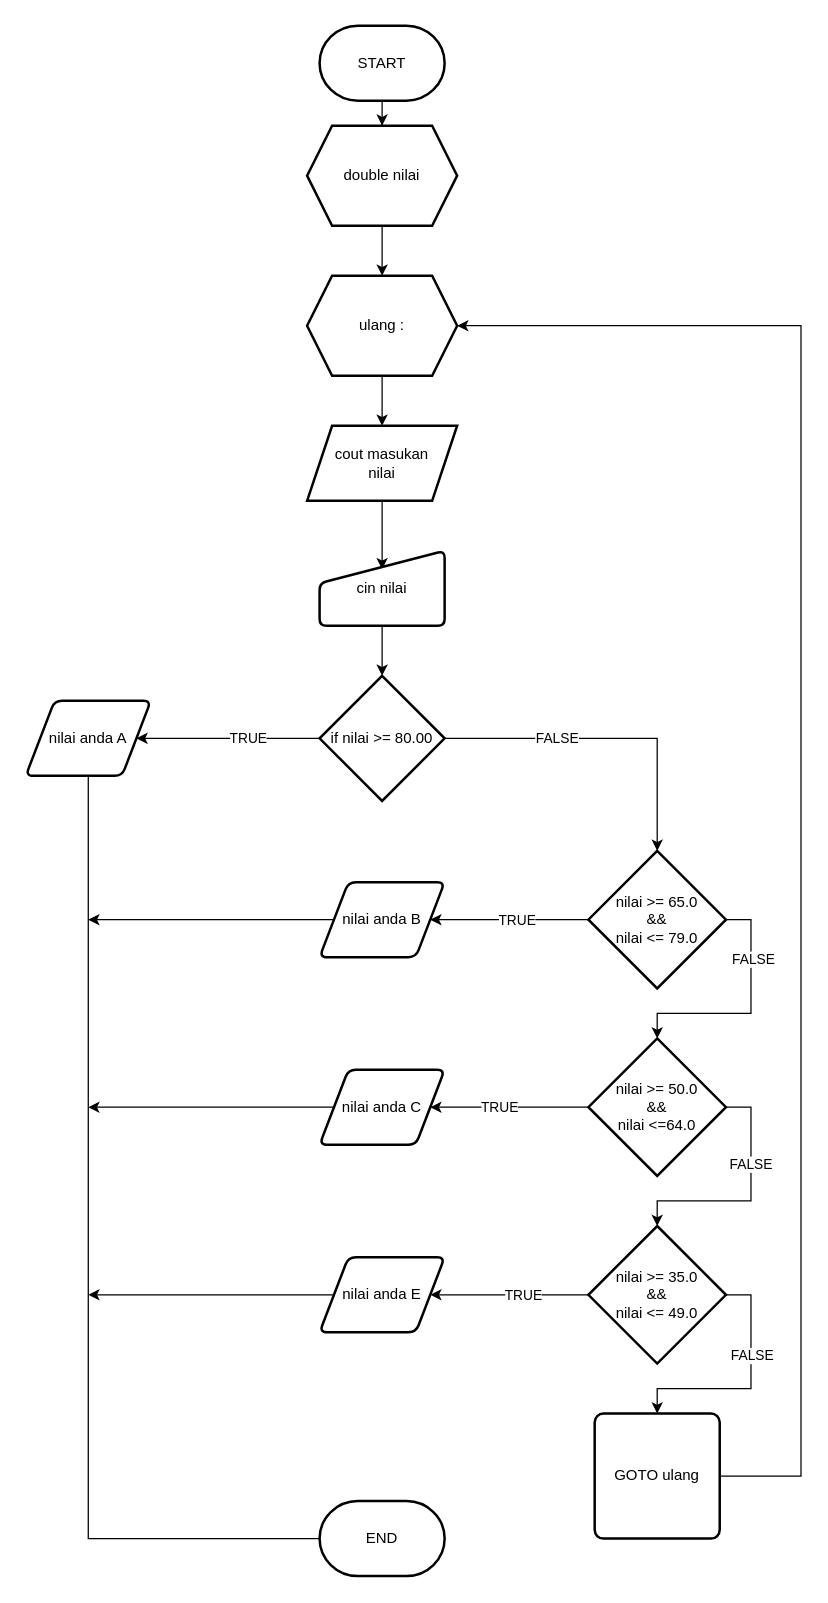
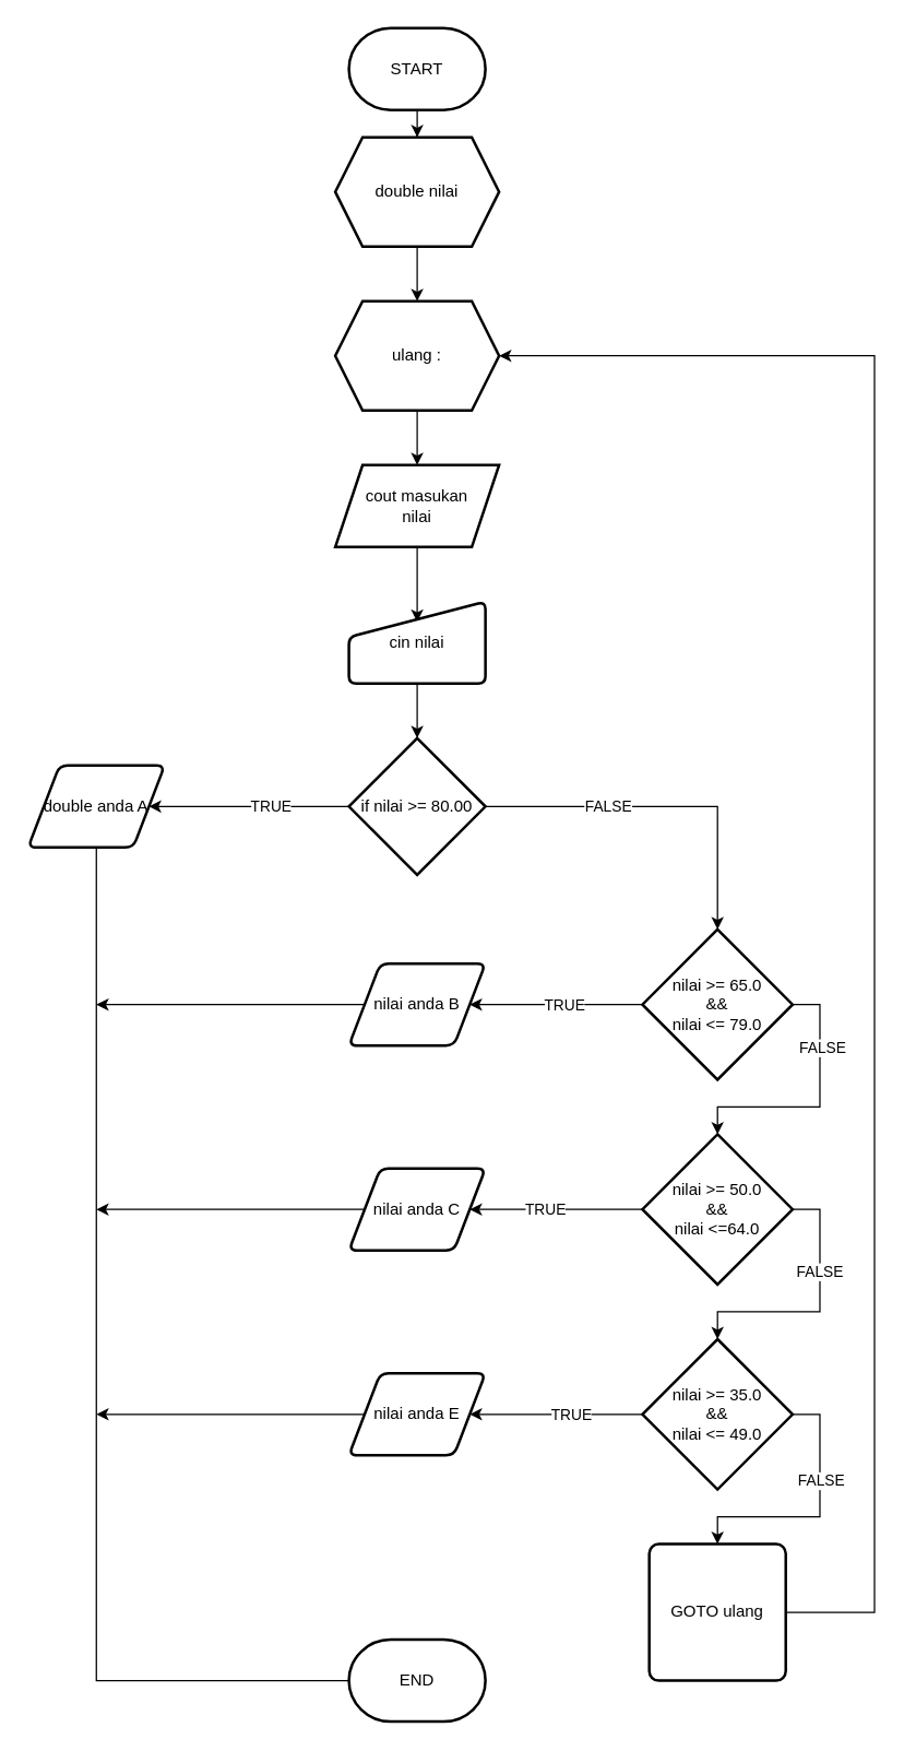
- <mxCell id="18" value="nilai anda A" style="shape=parallelogram;html=1;strokeWidth=2;perimeter=parallelogramPerimeter;whiteSpace=wrap;rounded=1;arcSize=12;size=0.23;" parent="1" vertex="1"><mxGeometry x="20" y="560" width="100" height="60" as="geometry" /></mxCell>
+ <mxCell id="18" value="double anda A" style="shape=parallelogram;html=1;strokeWidth=2;perimeter=parallelogramPerimeter;whiteSpace=wrap;rounded=1;arcSize=12;size=0.23;" parent="1" vertex="1"><mxGeometry x="20" y="560" width="100" height="60" as="geometry" /></mxCell>
